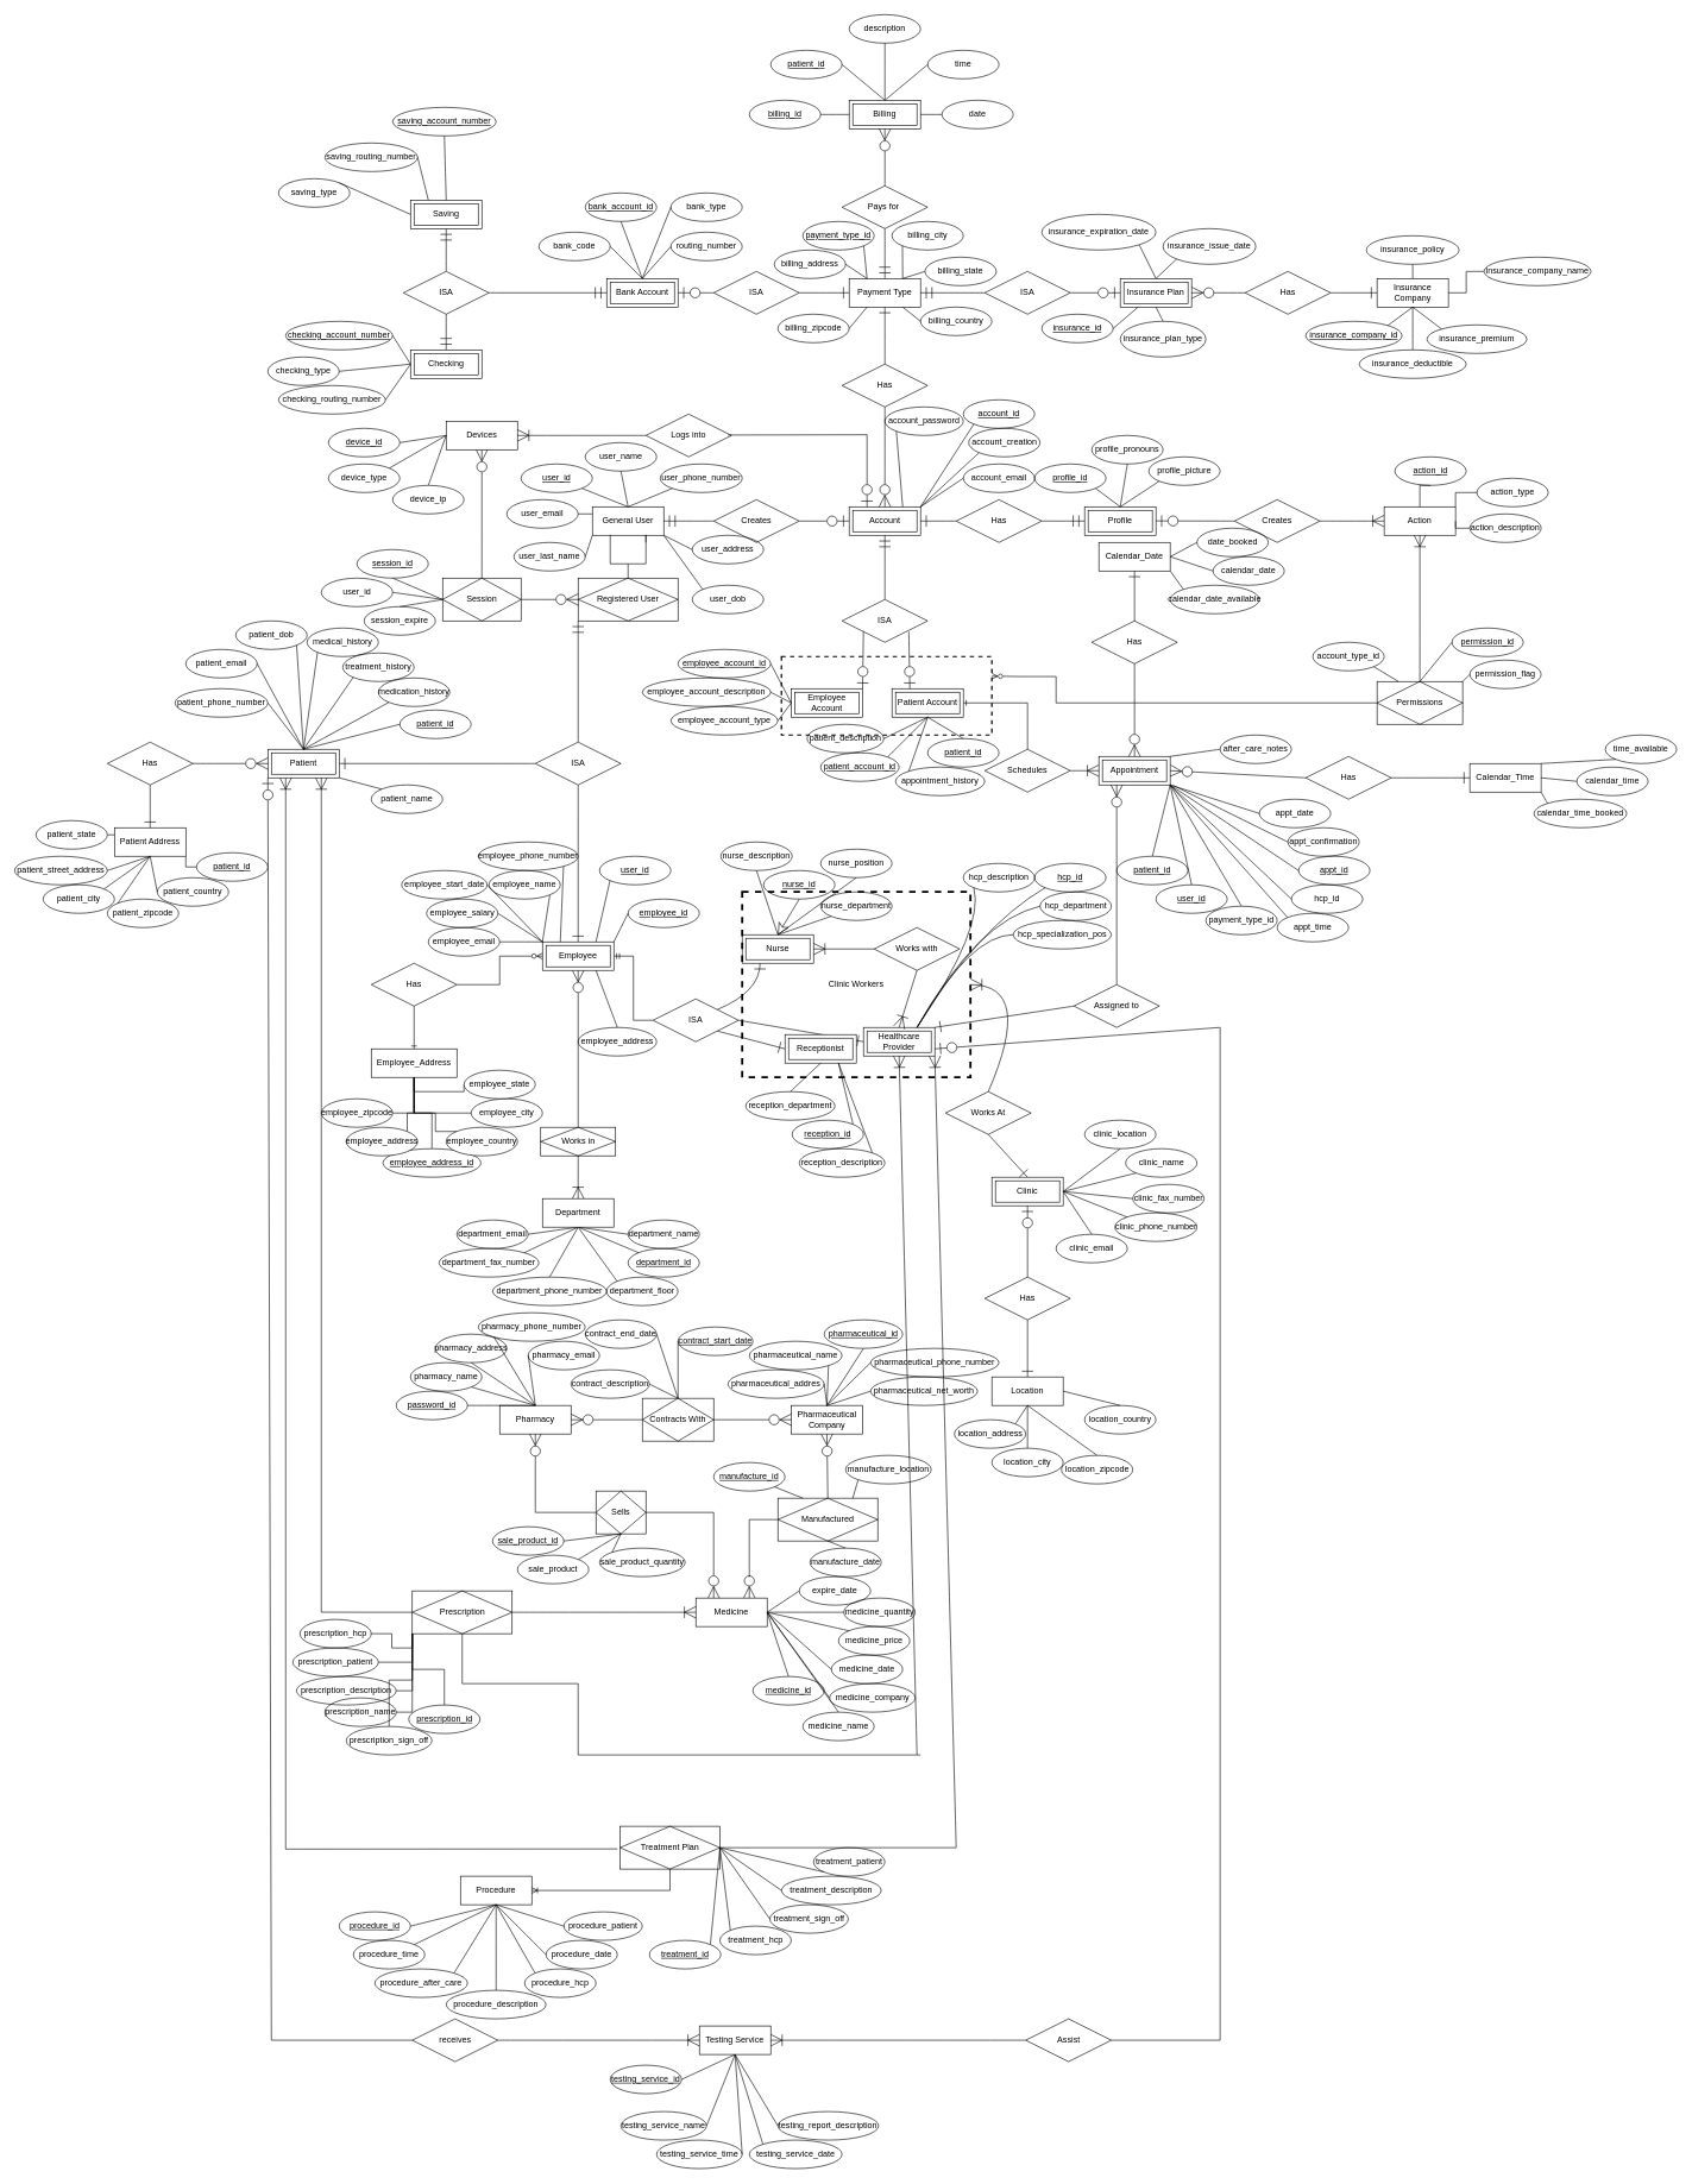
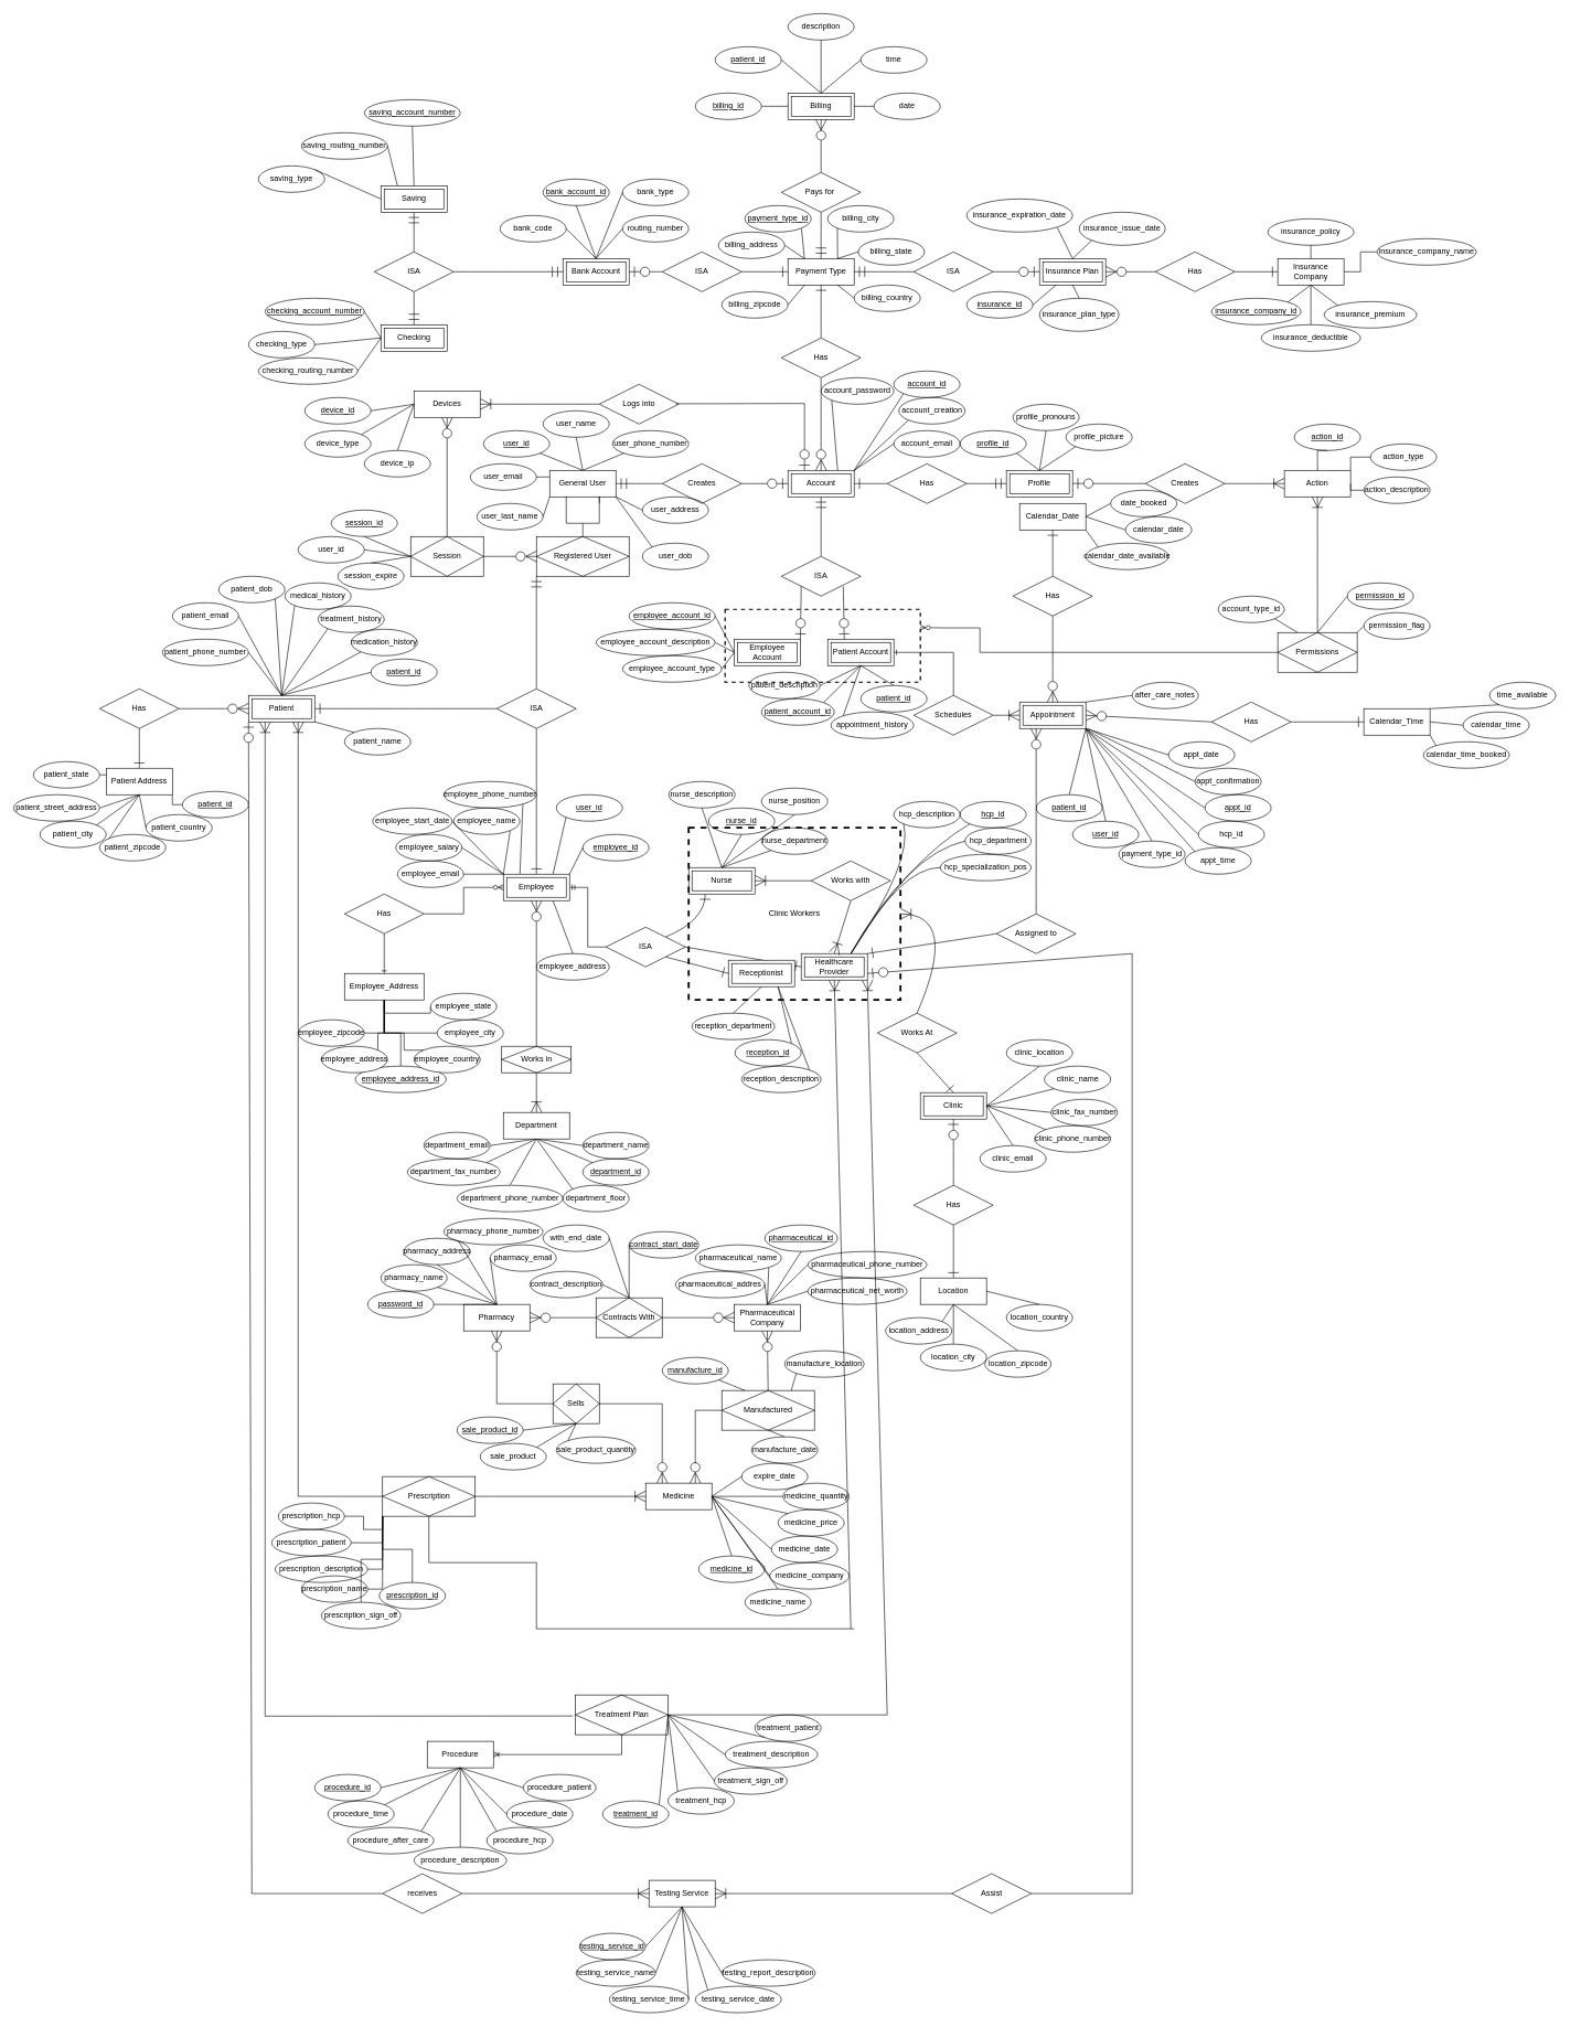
- <mxCell id="306" style="edgeStyle=none;curved=1;rounded=0;orthogonalLoop=1;jettySize=auto;html=1;exitX=0.5;exitY=1;exitDx=0;exitDy=0;entryX=0.5;entryY=0;entryDx=0;entryDy=0;endArrow=classic;endFill=0;startSize=14;endSize=14;sourcePerimeterSpacing=8;targetPerimeterSpacing=8;" parent="1" source="307" target="33" edge="1"><mxGeometry relative="1" as="geometry" /></mxCell>
+ <mxCell id="306" style="edgeStyle=none;curved=1;rounded=0;orthogonalLoop=1;jettySize=auto;html=1;exitX=0.5;exitY=1;exitDx=0;exitDy=0;entryX=0.5;entryY=0;entryDx=0;entryDy=0;endArrow=none;endFill=0;startSize=14;endSize=14;sourcePerimeterSpacing=8;targetPerimeterSpacing=8;" parent="1" source="307" target="33" edge="1"><mxGeometry relative="1" as="geometry" /></mxCell>
- <mxCell id="441" value="contract_end_date" style="ellipse;whiteSpace=wrap;html=1;align=center;hachureGap=4;pointerEvents=0;strokeWidth=1;fillColor=none;gradientColor=none;" parent="1" vertex="1"><mxGeometry x="820" y="1850" width="100" height="40" as="geometry" /></mxCell>
+ <mxCell id="441" value="with_end_date" style="ellipse;whiteSpace=wrap;html=1;align=center;hachureGap=4;pointerEvents=0;strokeWidth=1;fillColor=none;gradientColor=none;" parent="1" vertex="1"><mxGeometry x="820" y="1850" width="100" height="40" as="geometry" /></mxCell>
- <mxCell id="409" value="testing_service_id" style="ellipse;whiteSpace=wrap;html=1;align=center;fontStyle=4;hachureGap=4;pointerEvents=0;strokeWidth=1;fillColor=none;gradientColor=none;" parent="1" vertex="1"><mxGeometry x="855" y="2895" width="100" height="40" as="geometry" /></mxCell>
+ <mxCell id="409" value="testing_service_id" style="ellipse;whiteSpace=wrap;html=1;align=center;fontStyle=4;hachureGap=4;pointerEvents=0;strokeWidth=1;fillColor=none;gradientColor=none;" parent="1" vertex="1"><mxGeometry x="875" y="2920" width="100" height="40" as="geometry" /></mxCell>
